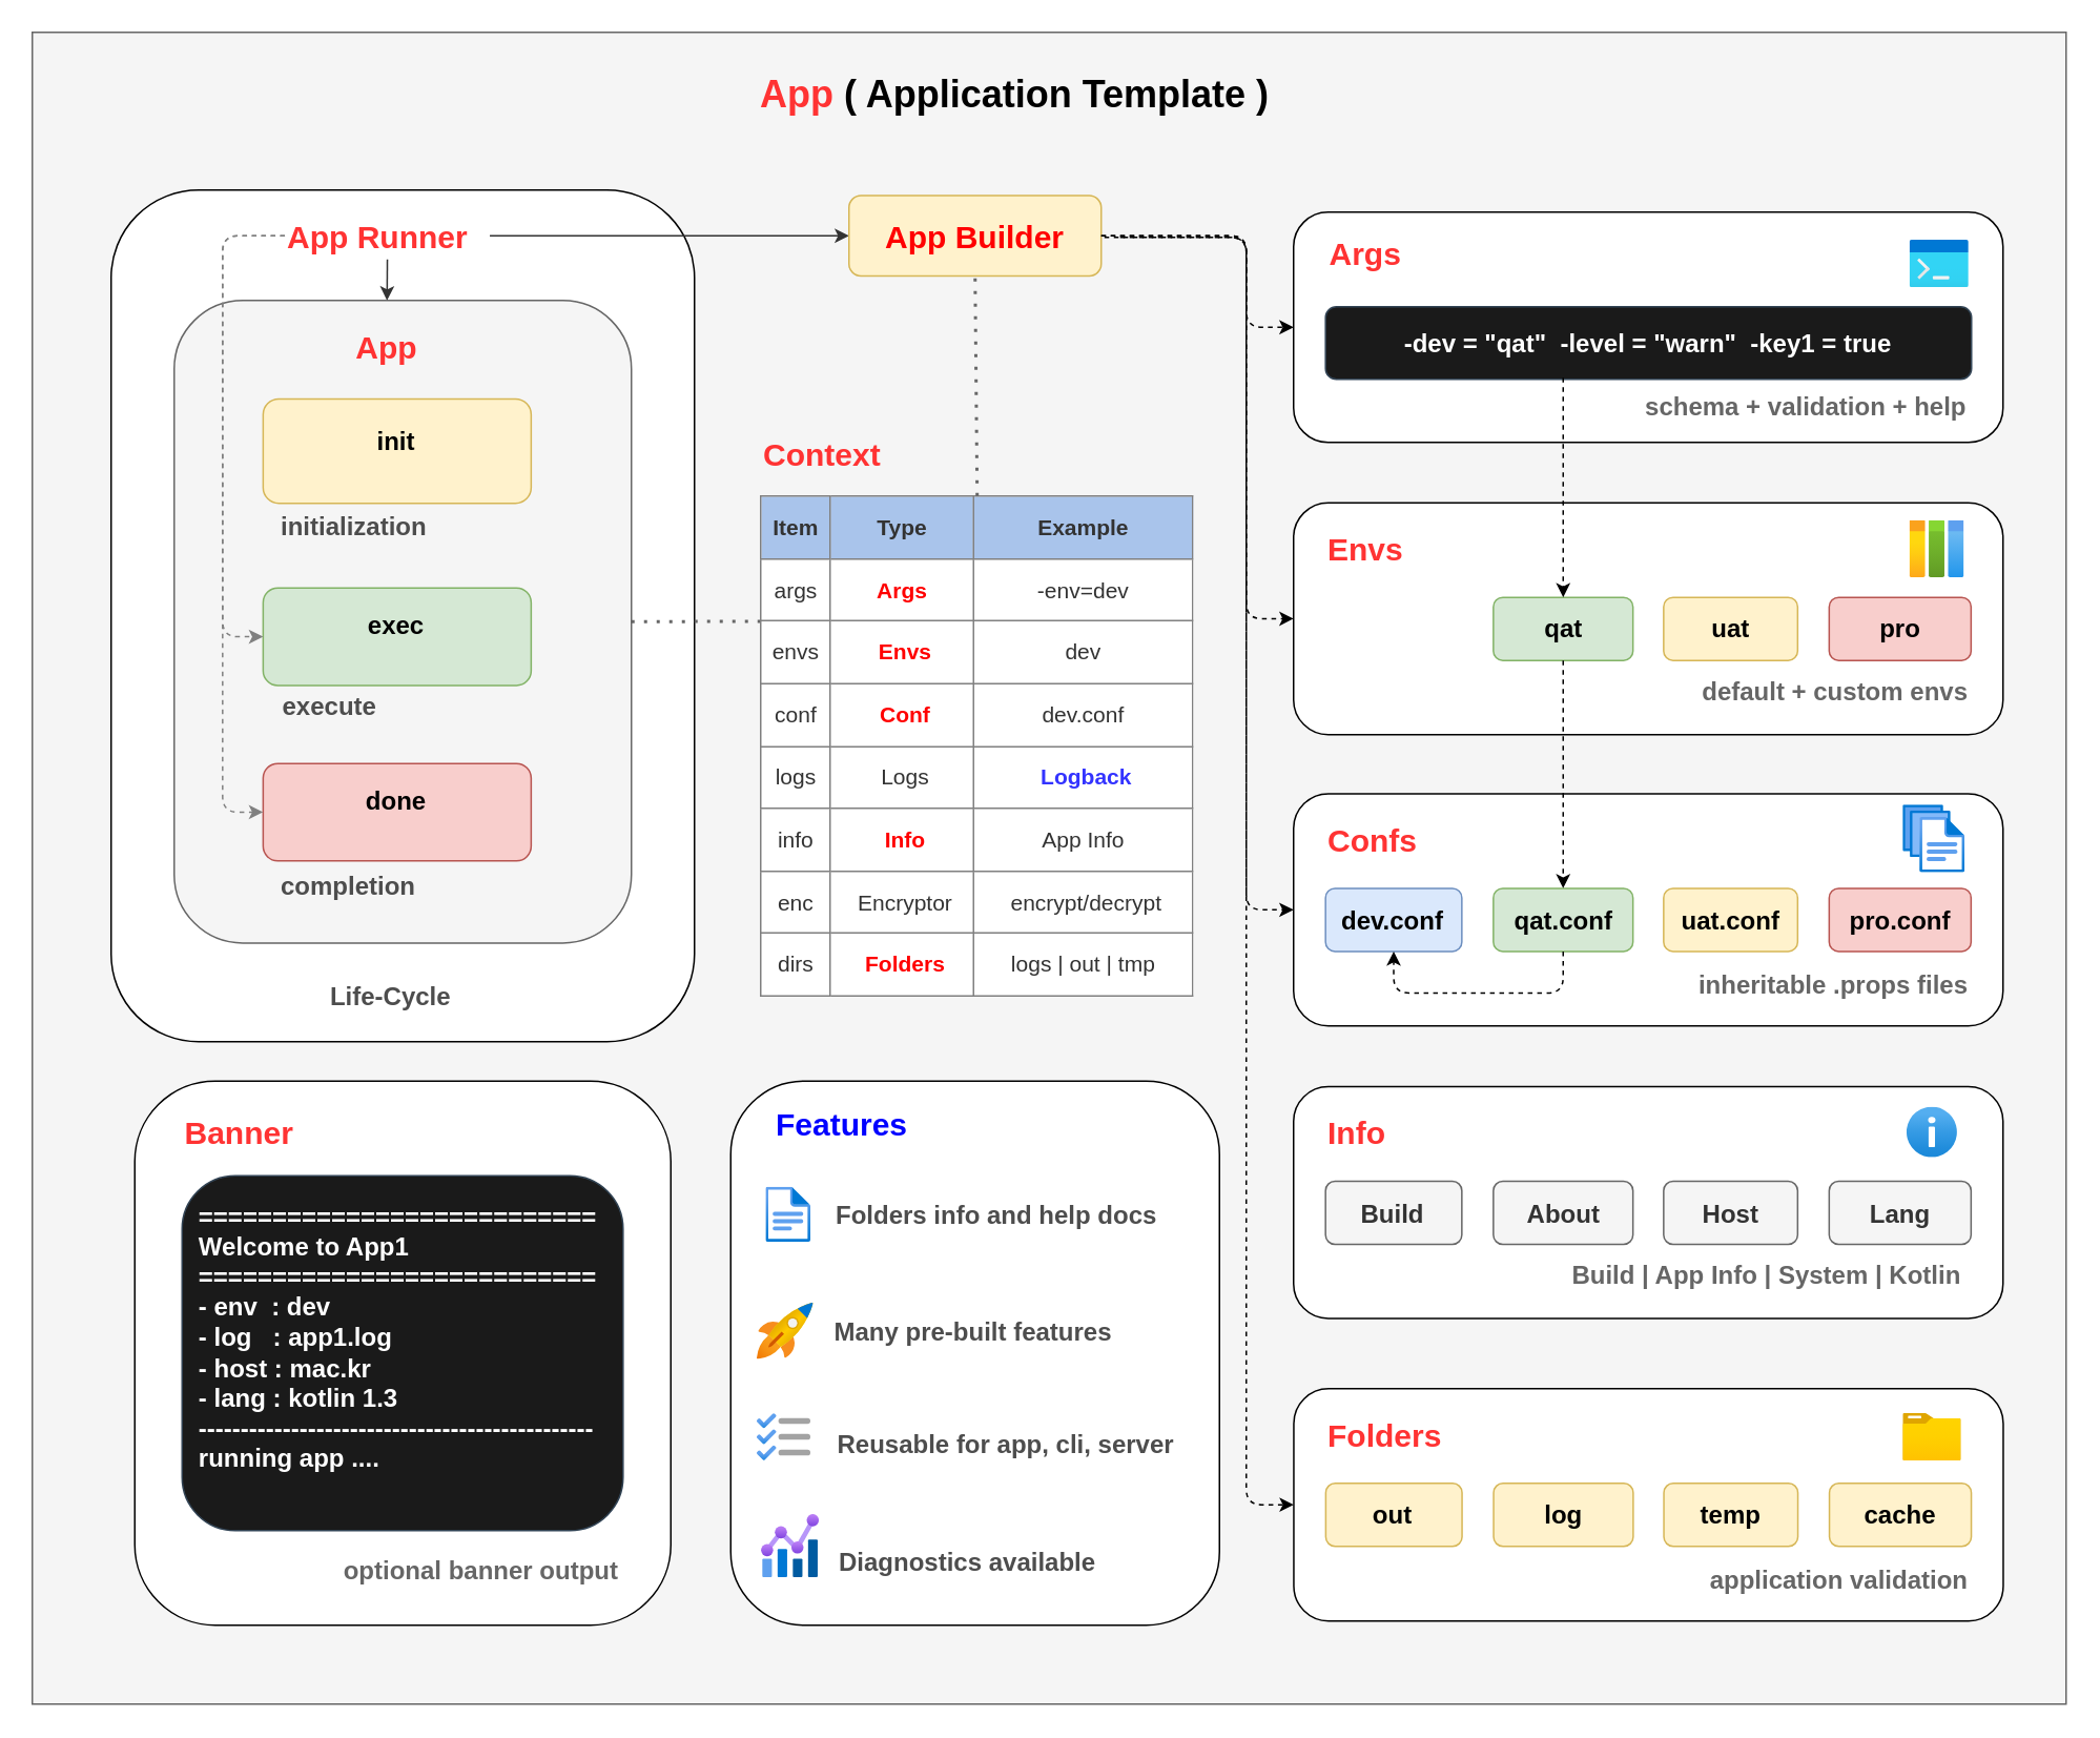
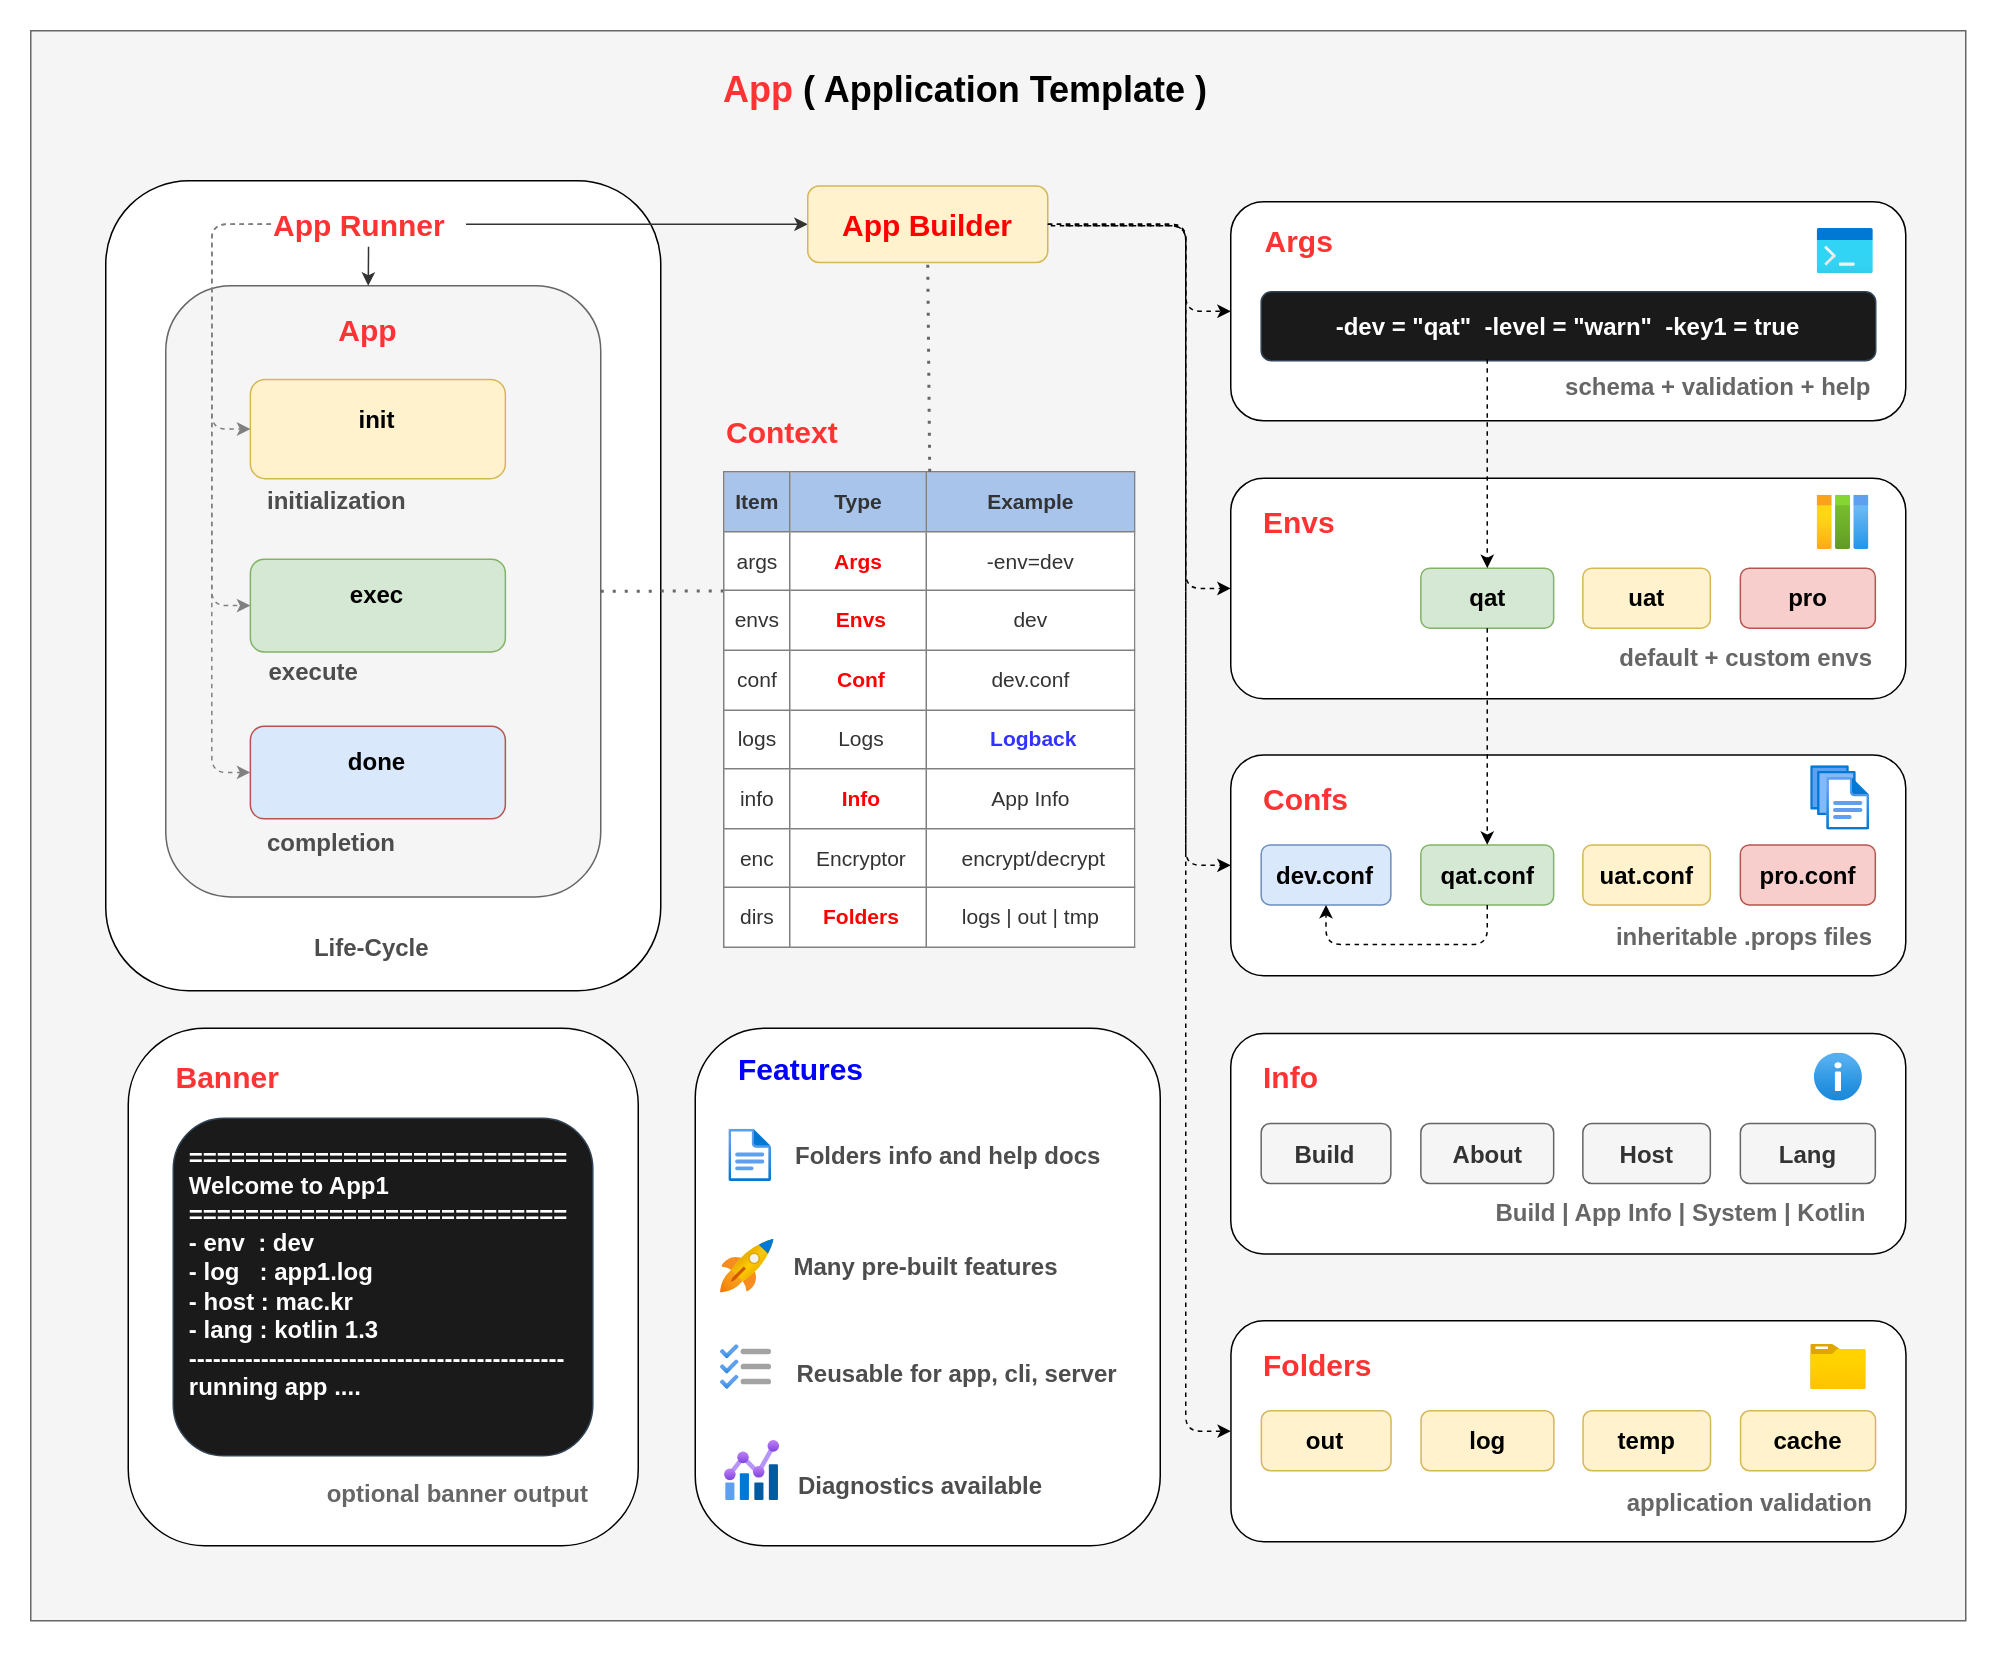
+ <mxCell id="16" value="" style="edgeStyle=elbowEdgeStyle;elbow=vertical;endArrow=classic;html=1;strokeWidth=1;fontColor=#4D4D4D;exitX=0;exitY=0.5;exitDx=0;exitDy=0;entryX=0;entryY=0.5;entryDx=0;entryDy=0;dashed=1;strokeColor=#808080;" parent="1" source="4" target="8" edge="1"><mxGeometry width="50" height="50" relative="1" as="geometry"><mxPoint x="177.71" y="229.32" as="sourcePoint" /><mxPoint x="177.71" y="530.47" as="targetPoint" /><Array as="points"><mxPoint x="140.71" y="243.32" /></Array></mxGeometry></mxCell>
- <mxCell id="9" value="&lt;b&gt;&lt;font&gt;&lt;span style=&quot;font-size: 16px&quot;&gt;done&lt;/span&gt;&lt;br&gt;&lt;br&gt;&lt;/font&gt;&lt;/b&gt;" style="rounded=1;whiteSpace=wrap;html=1;fillColor=#f8cecc;strokeColor=#b85450;" parent="1" vertex="1"><mxGeometry x="166.41" y="483.59" width="170" height="61.75" as="geometry" /></mxCell>
+ <mxCell id="9" value="&lt;b&gt;&lt;font&gt;&lt;span style=&quot;font-size: 16px&quot;&gt;done&lt;/span&gt;&lt;br&gt;&lt;br&gt;&lt;/font&gt;&lt;/b&gt;" style="rounded=1;whiteSpace=wrap;html=1;fillColor=#dae8fc;strokeColor=#b85450;" parent="1" vertex="1"><mxGeometry x="166.41" y="483.59" width="170" height="61.75" as="geometry" /></mxCell>
